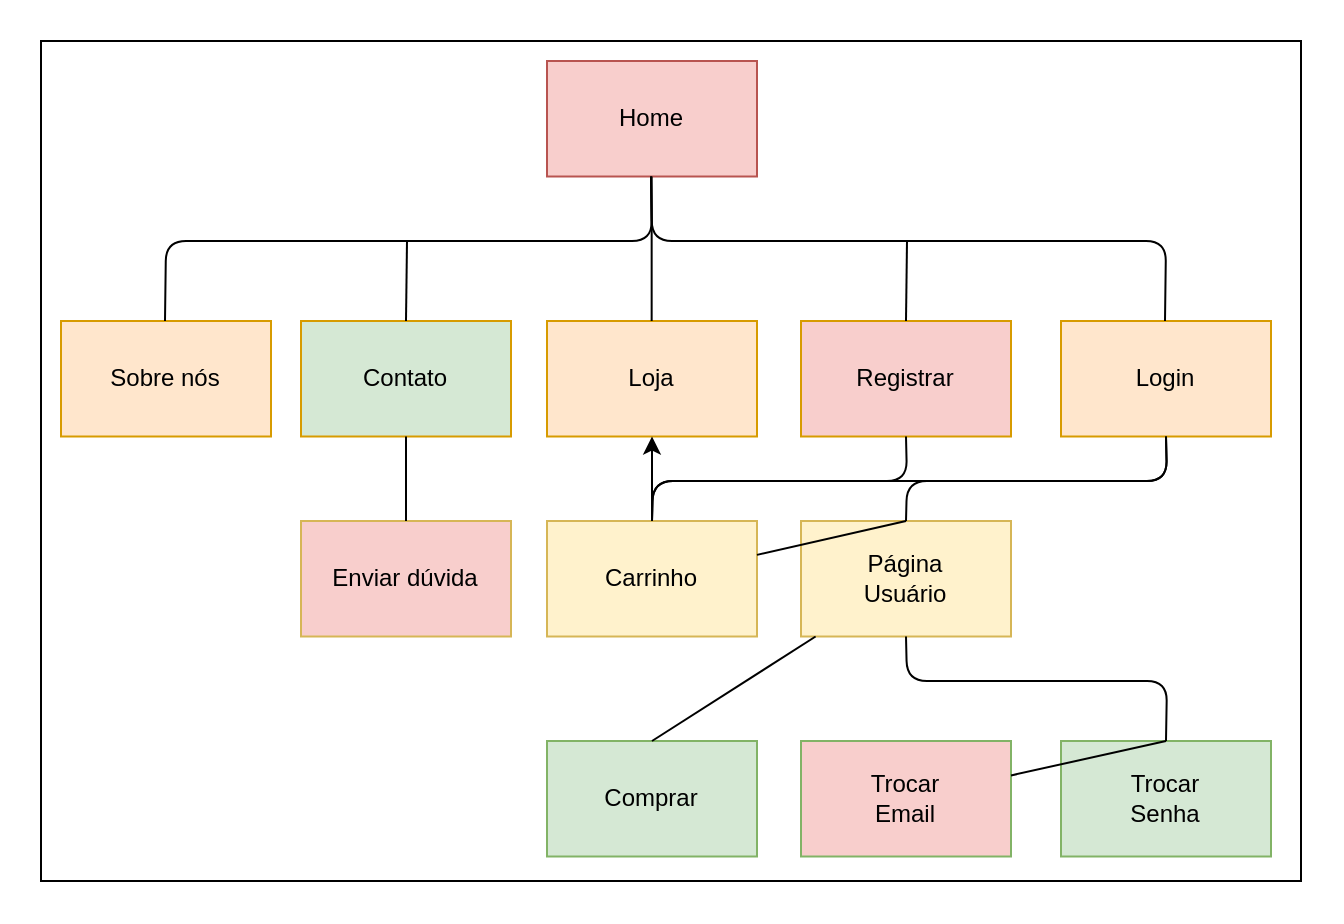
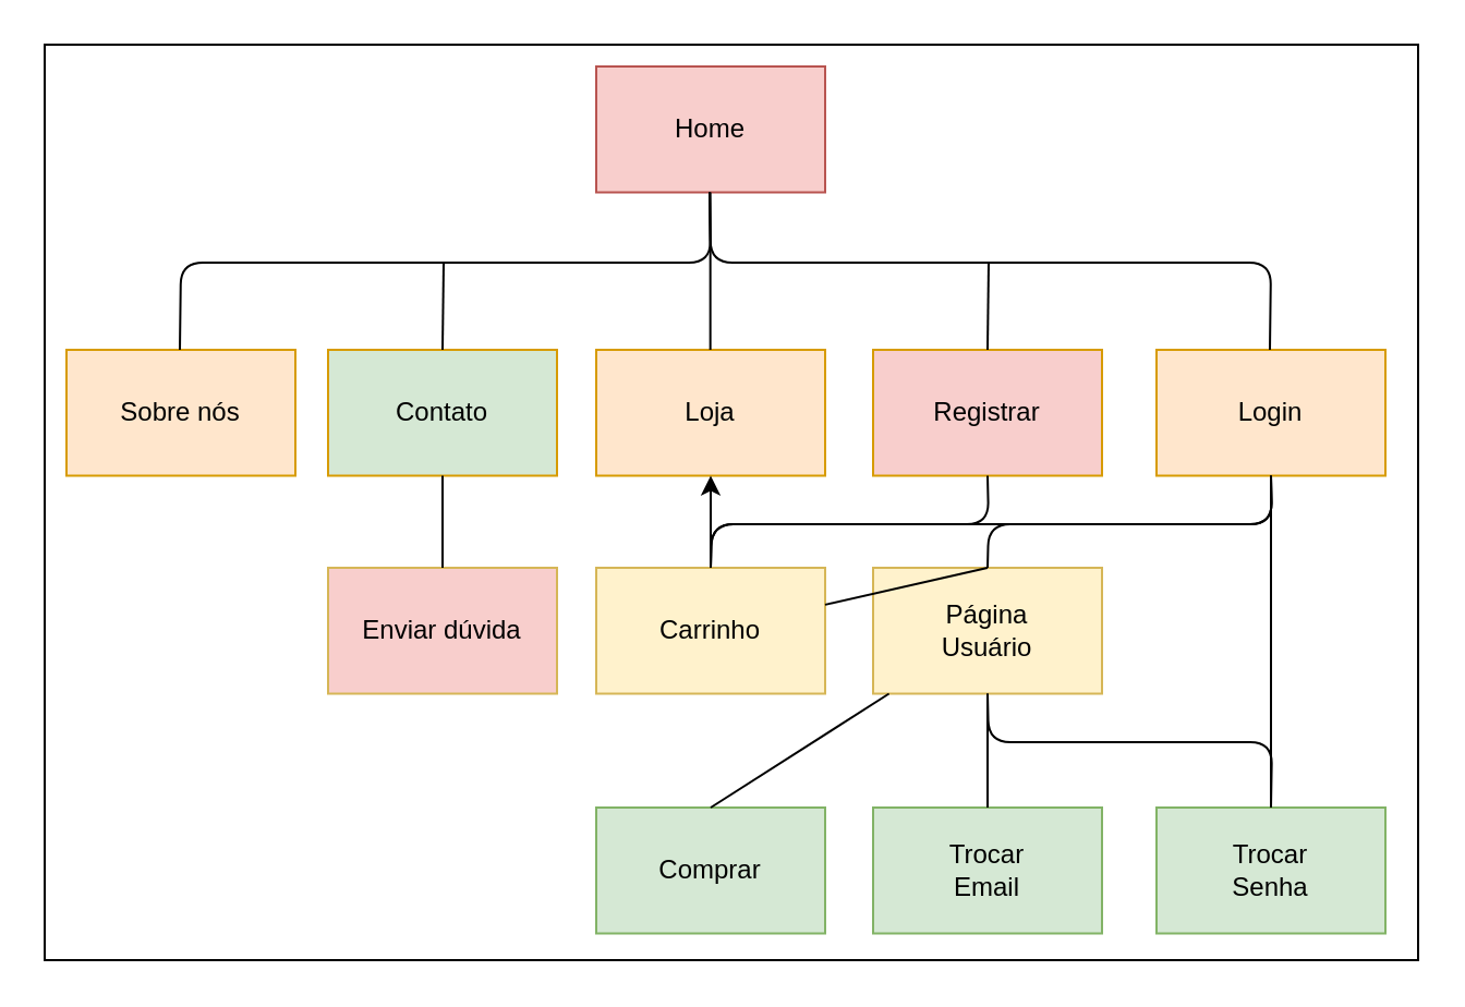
+ <mxCell id="27" value="" style="endArrow=none;html=1;rounded=0;entryX=0.5;entryY=1;entryDx=0;entryDy=0;exitX=0.5;exitY=0;exitDx=0;exitDy=0;" parent="1" source="25" target="14" edge="1"><mxGeometry width="50" height="50" relative="1" as="geometry"><mxPoint x="540" y="420" as="sourcePoint" /><mxPoint x="590" y="370" as="targetPoint" /></mxGeometry></mxCell>
- <mxCell id="29" value="" style="endArrow=none;html=1;rounded=0;exitX=0.5;exitY=0;exitDx=0;exitDy=0;" parent="1" source="26" target="25" edge="1"><mxGeometry width="50" height="50" relative="1" as="geometry"><mxPoint x="550" y="410" as="sourcePoint" /><mxPoint x="600" y="360" as="targetPoint" /></mxGeometry></mxCell>
+ <mxCell id="29" value="" style="endArrow=none;html=1;rounded=0;entryX=0.5;entryY=1;entryDx=0;entryDy=0;exitX=0.5;exitY=0;exitDx=0;exitDy=0;" parent="1" source="26" target="8" edge="1"><mxGeometry width="50" height="50" relative="1" as="geometry"><mxPoint x="550" y="410" as="sourcePoint" /><mxPoint x="600" y="360" as="targetPoint" /></mxGeometry></mxCell>
- <mxCell id="25" value="Trocar&lt;br&gt;Email" style="rounded=0;whiteSpace=wrap;html=1;fillColor=#f8cecc;strokeColor=#82b366;" parent="1" vertex="1"><mxGeometry x="400" y="370" width="105" height="57.75" as="geometry" /></mxCell>
+ <mxCell id="25" value="Trocar&lt;br&gt;Email" style="rounded=0;whiteSpace=wrap;html=1;fillColor=#d5e8d4;strokeColor=#82b366;" parent="1" vertex="1"><mxGeometry x="400" y="370" width="105" height="57.75" as="geometry" /></mxCell>
